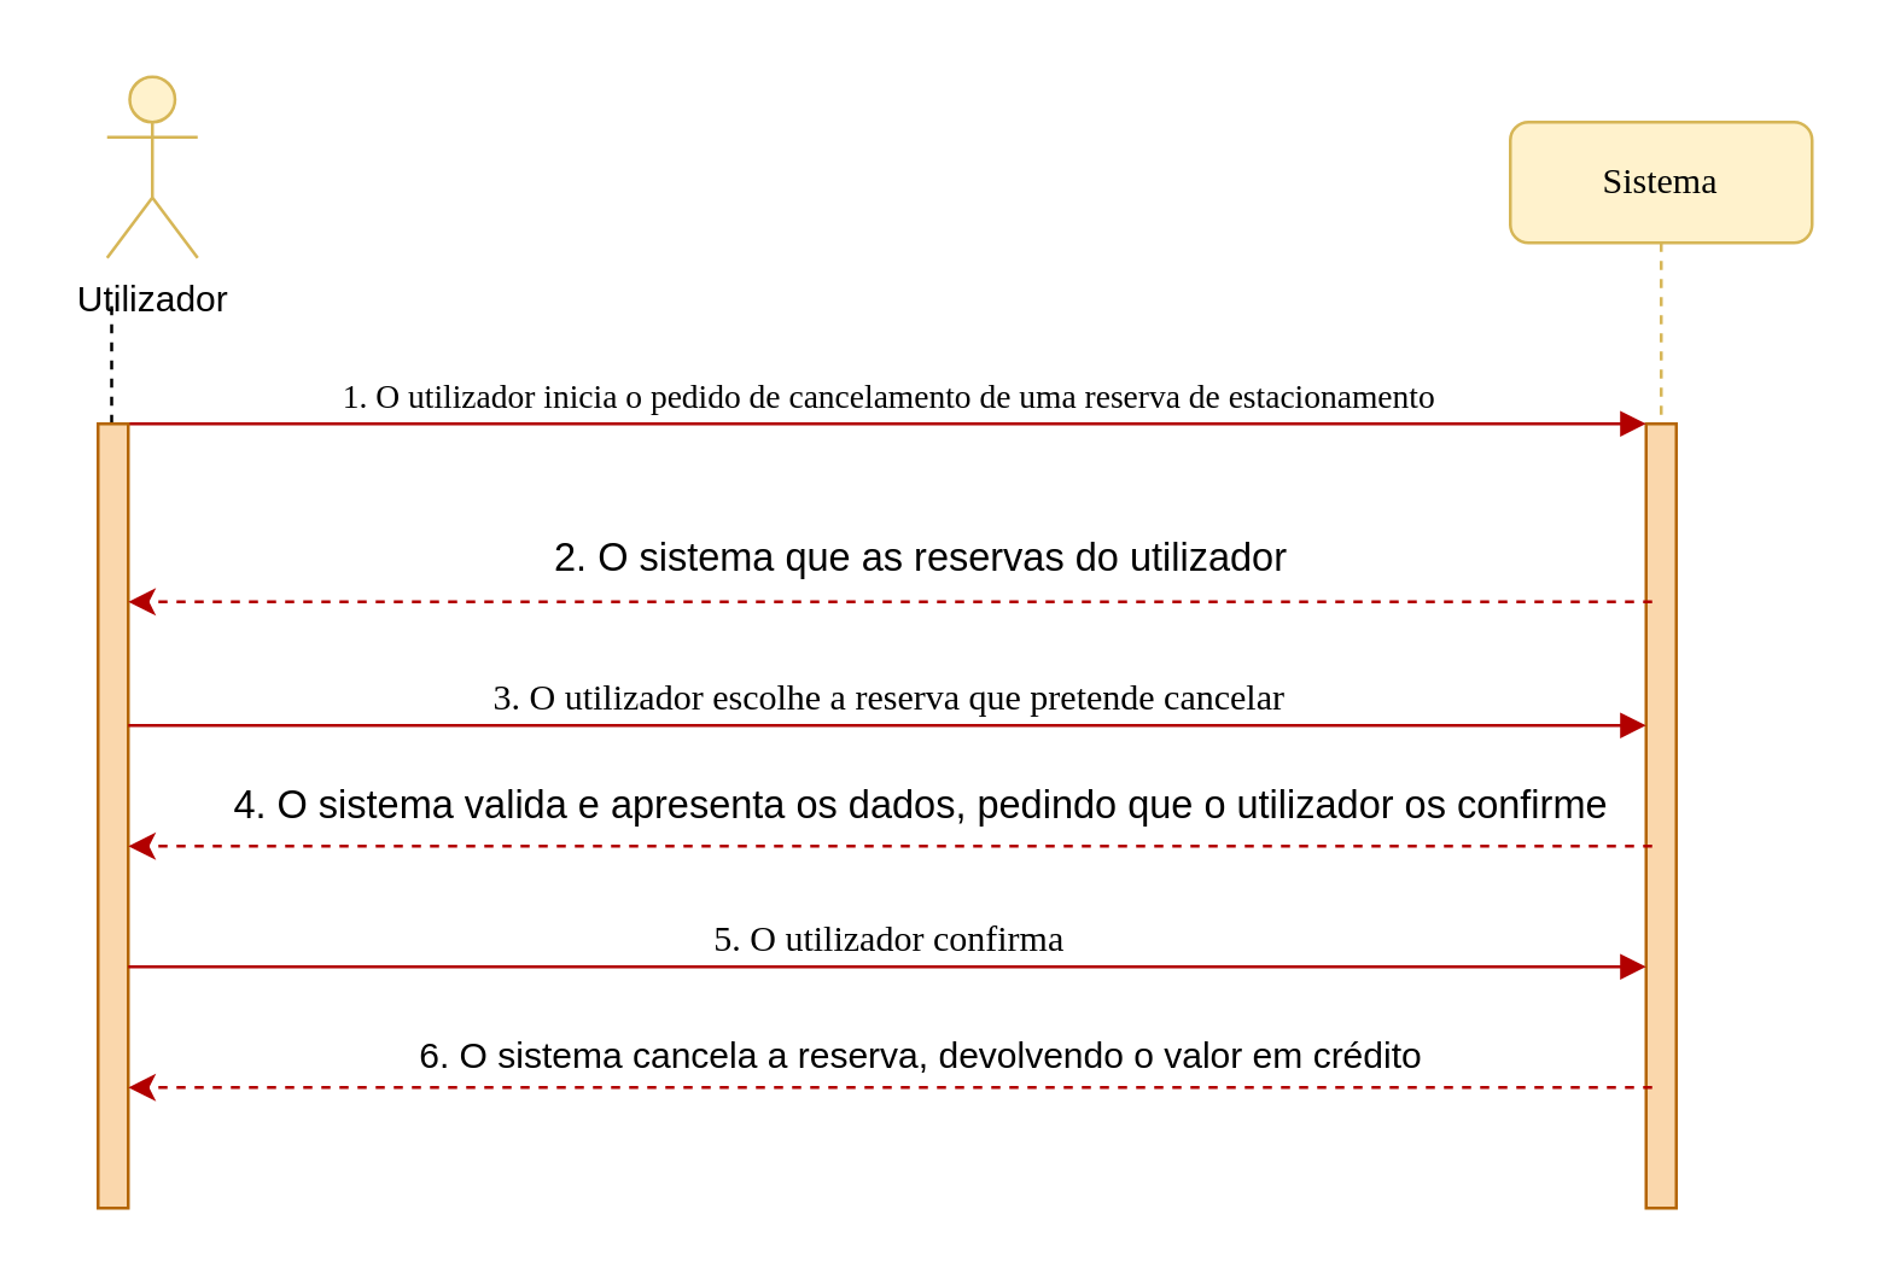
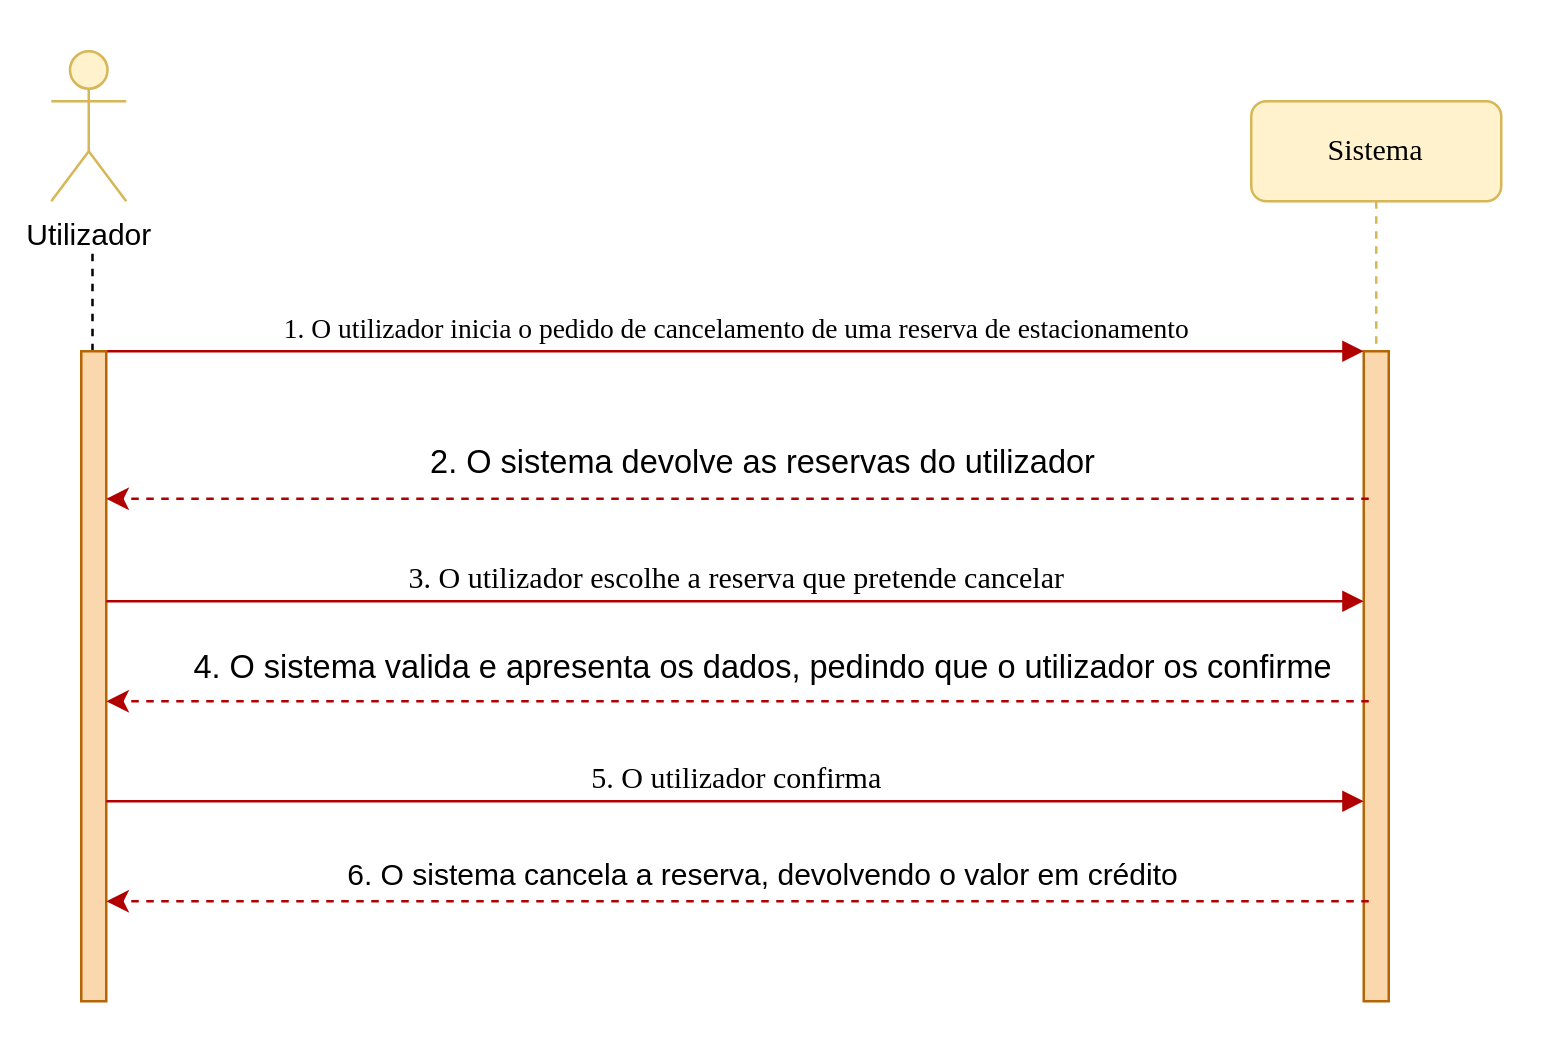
- <mxCell id="5" value="Utilizador" style="shape=umlActor;verticalLabelPosition=bottom;verticalAlign=top;html=1;outlineConnect=0;fillColor=#fff2cc;strokeColor=#d6b656;" parent="1" vertex="1"><mxGeometry x="35" y="25" width="30" height="60" as="geometry" /></mxCell>
+ <mxCell id="5" value="Utilizador" style="shape=umlActor;verticalLabelPosition=bottom;verticalAlign=top;html=1;outlineConnect=0;fillColor=#fff2cc;strokeColor=#d6b656;" parent="1" vertex="1"><mxGeometry x="20" y="20" width="30" height="60" as="geometry" /></mxCell>
- <mxCell id="9" value="&lt;font style=&quot;font-size: 13px&quot;&gt;2. O sistema que as reservas do utilizador &lt;/font&gt;" style="text;html=1;strokeColor=none;fillColor=none;align=center;verticalAlign=middle;whiteSpace=wrap;rounded=0;" parent="1" vertex="1"><mxGeometry x="60" y="174" width="490" height="20" as="geometry" /></mxCell>
+ <mxCell id="9" value="&lt;font style=&quot;font-size: 13px&quot;&gt;2. O sistema devolve as reservas do utilizador &lt;/font&gt;" style="text;html=1;strokeColor=none;fillColor=none;align=center;verticalAlign=middle;whiteSpace=wrap;rounded=0;" parent="1" vertex="1"><mxGeometry x="60" y="174" width="490" height="20" as="geometry" /></mxCell>
